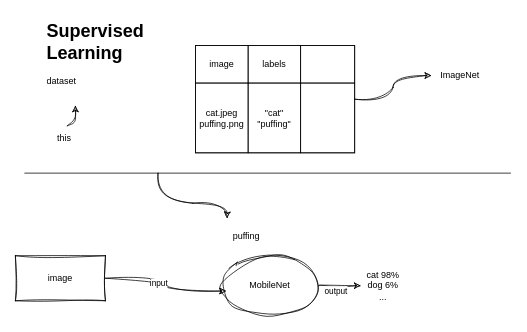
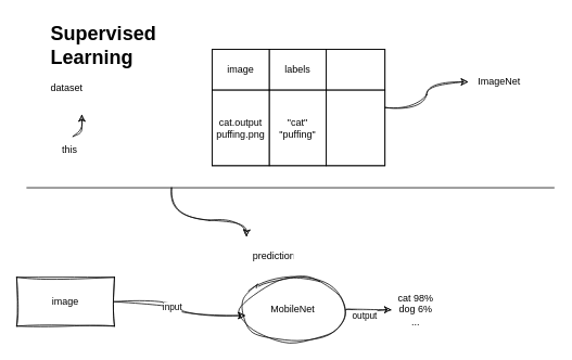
- <mxCell id="17" value="cat.jpeg&lt;div&gt;puffing.png&lt;/div&gt;" style="connectable=0;recursiveResize=0;strokeColor=inherit;fillColor=none;align=center;whiteSpace=wrap;html=1;" vertex="1" parent="16"><mxGeometry width="70" height="93" as="geometry"><mxRectangle width="70" height="93" as="alternateBounds" /></mxGeometry></mxCell>
+ <mxCell id="17" value="cat.output&lt;div&gt;puffing.png&lt;/div&gt;" style="connectable=0;recursiveResize=0;strokeColor=inherit;fillColor=none;align=center;whiteSpace=wrap;html=1;" vertex="1" parent="16"><mxGeometry width="70" height="93" as="geometry"><mxRectangle width="70" height="93" as="alternateBounds" /></mxGeometry></mxCell>
- <mxCell id="21" value="puffing" style="text;strokeColor=none;fillColor=none;align=left;verticalAlign=top;spacingLeft=4;spacingRight=4;overflow=hidden;rotatable=0;points=[[0,0.5],[1,0.5]];portConstraint=eastwest;whiteSpace=wrap;html=1;" vertex="1" parent="1"><mxGeometry x="304" y="300" width="60" height="26" as="geometry" /></mxCell>
+ <mxCell id="21" value="prediction" style="text;strokeColor=none;fillColor=none;align=left;verticalAlign=top;spacingLeft=4;spacingRight=4;overflow=hidden;rotatable=0;points=[[0,0.5],[1,0.5]];portConstraint=eastwest;whiteSpace=wrap;html=1;" vertex="1" parent="1"><mxGeometry x="304" y="300" width="60" height="26" as="geometry" /></mxCell>
